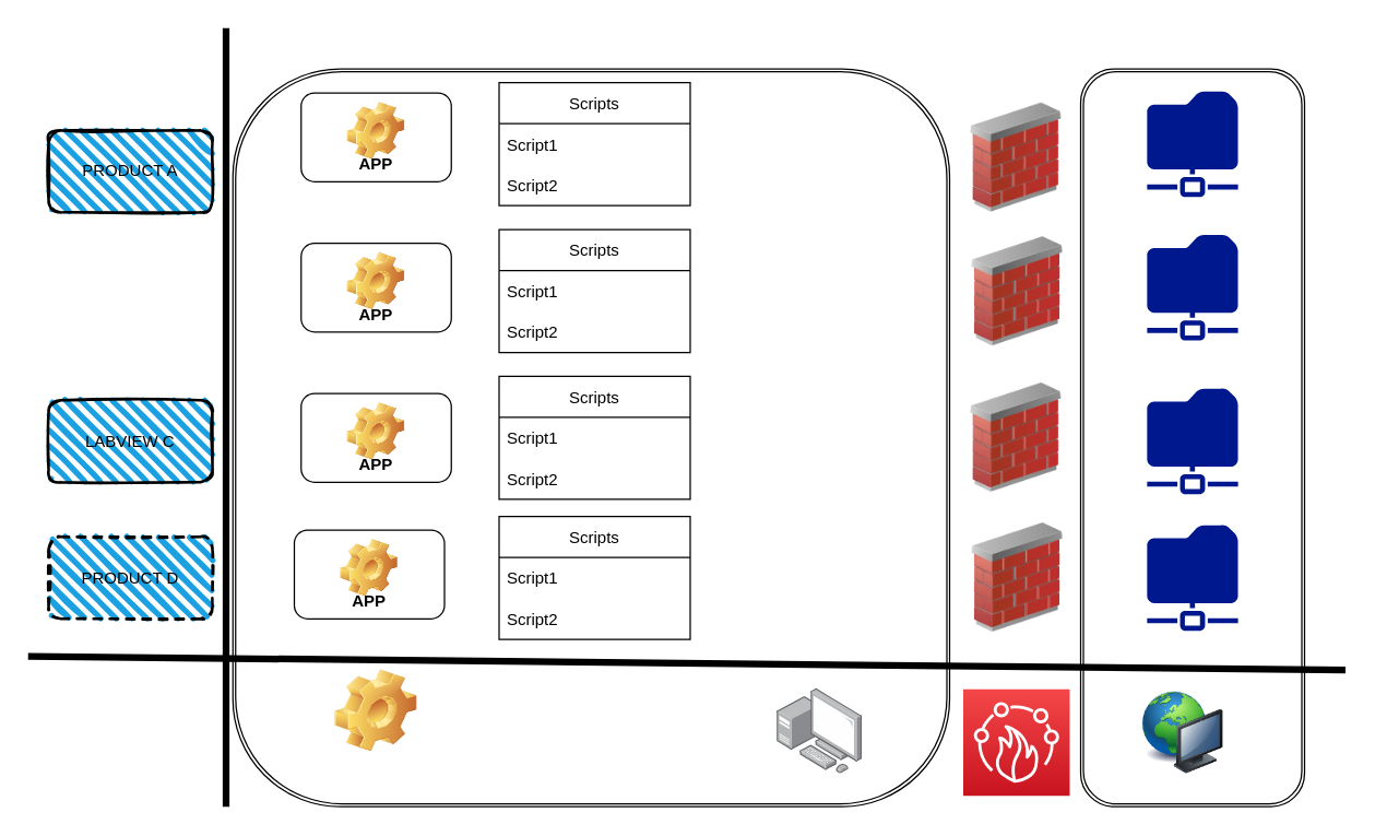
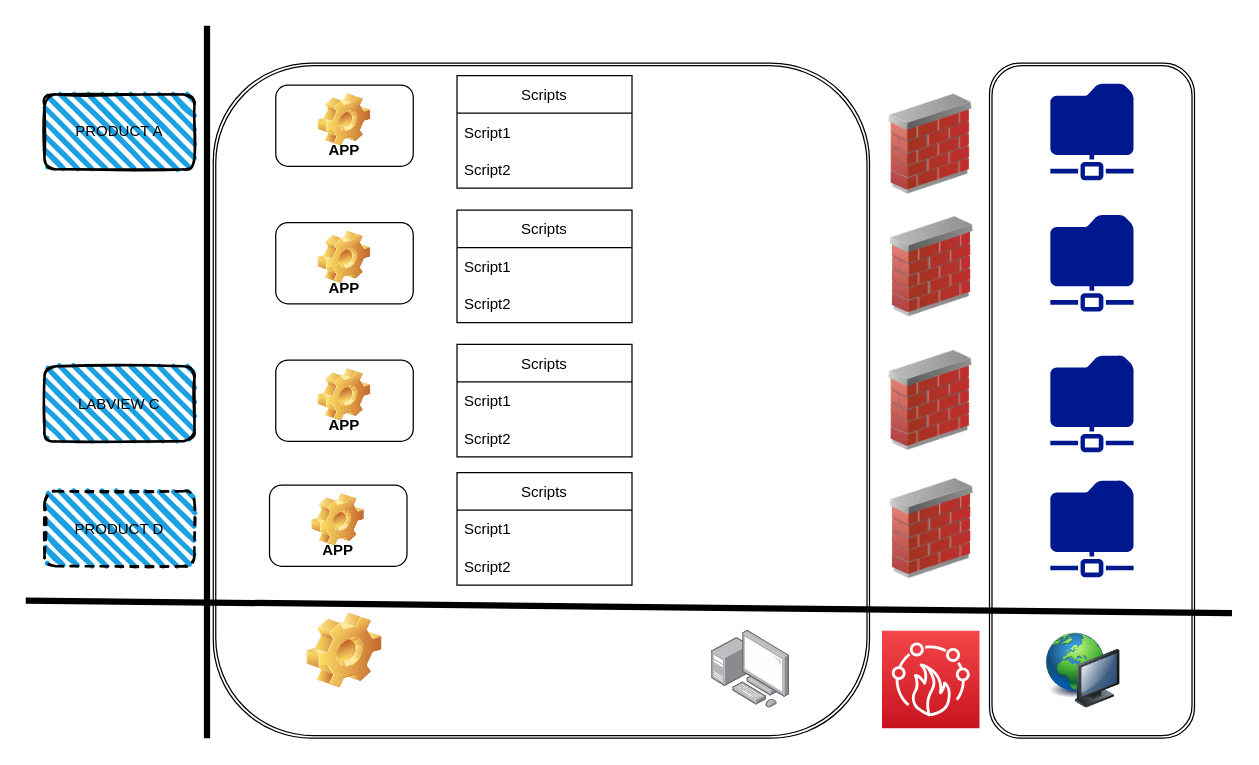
- <mxCell id="6" value="PRODUCT A" style="rounded=1;whiteSpace=wrap;html=1;strokeWidth=2;fillWeight=4;hachureGap=8;hachureAngle=45;fillColor=#1ba1e2;sketch=1;" parent="1" vertex="1"><mxGeometry x="35" y="95" width="120" height="60" as="geometry" /></mxCell>
+ <mxCell id="6" value="PRODUCT A" style="rounded=1;whiteSpace=wrap;html=1;strokeWidth=2;fillWeight=4;hachureGap=8;hachureAngle=45;fillColor=#1ba1e2;sketch=1;" parent="1" vertex="1"><mxGeometry x="35" y="75" width="120" height="60" as="geometry" /></mxCell>
